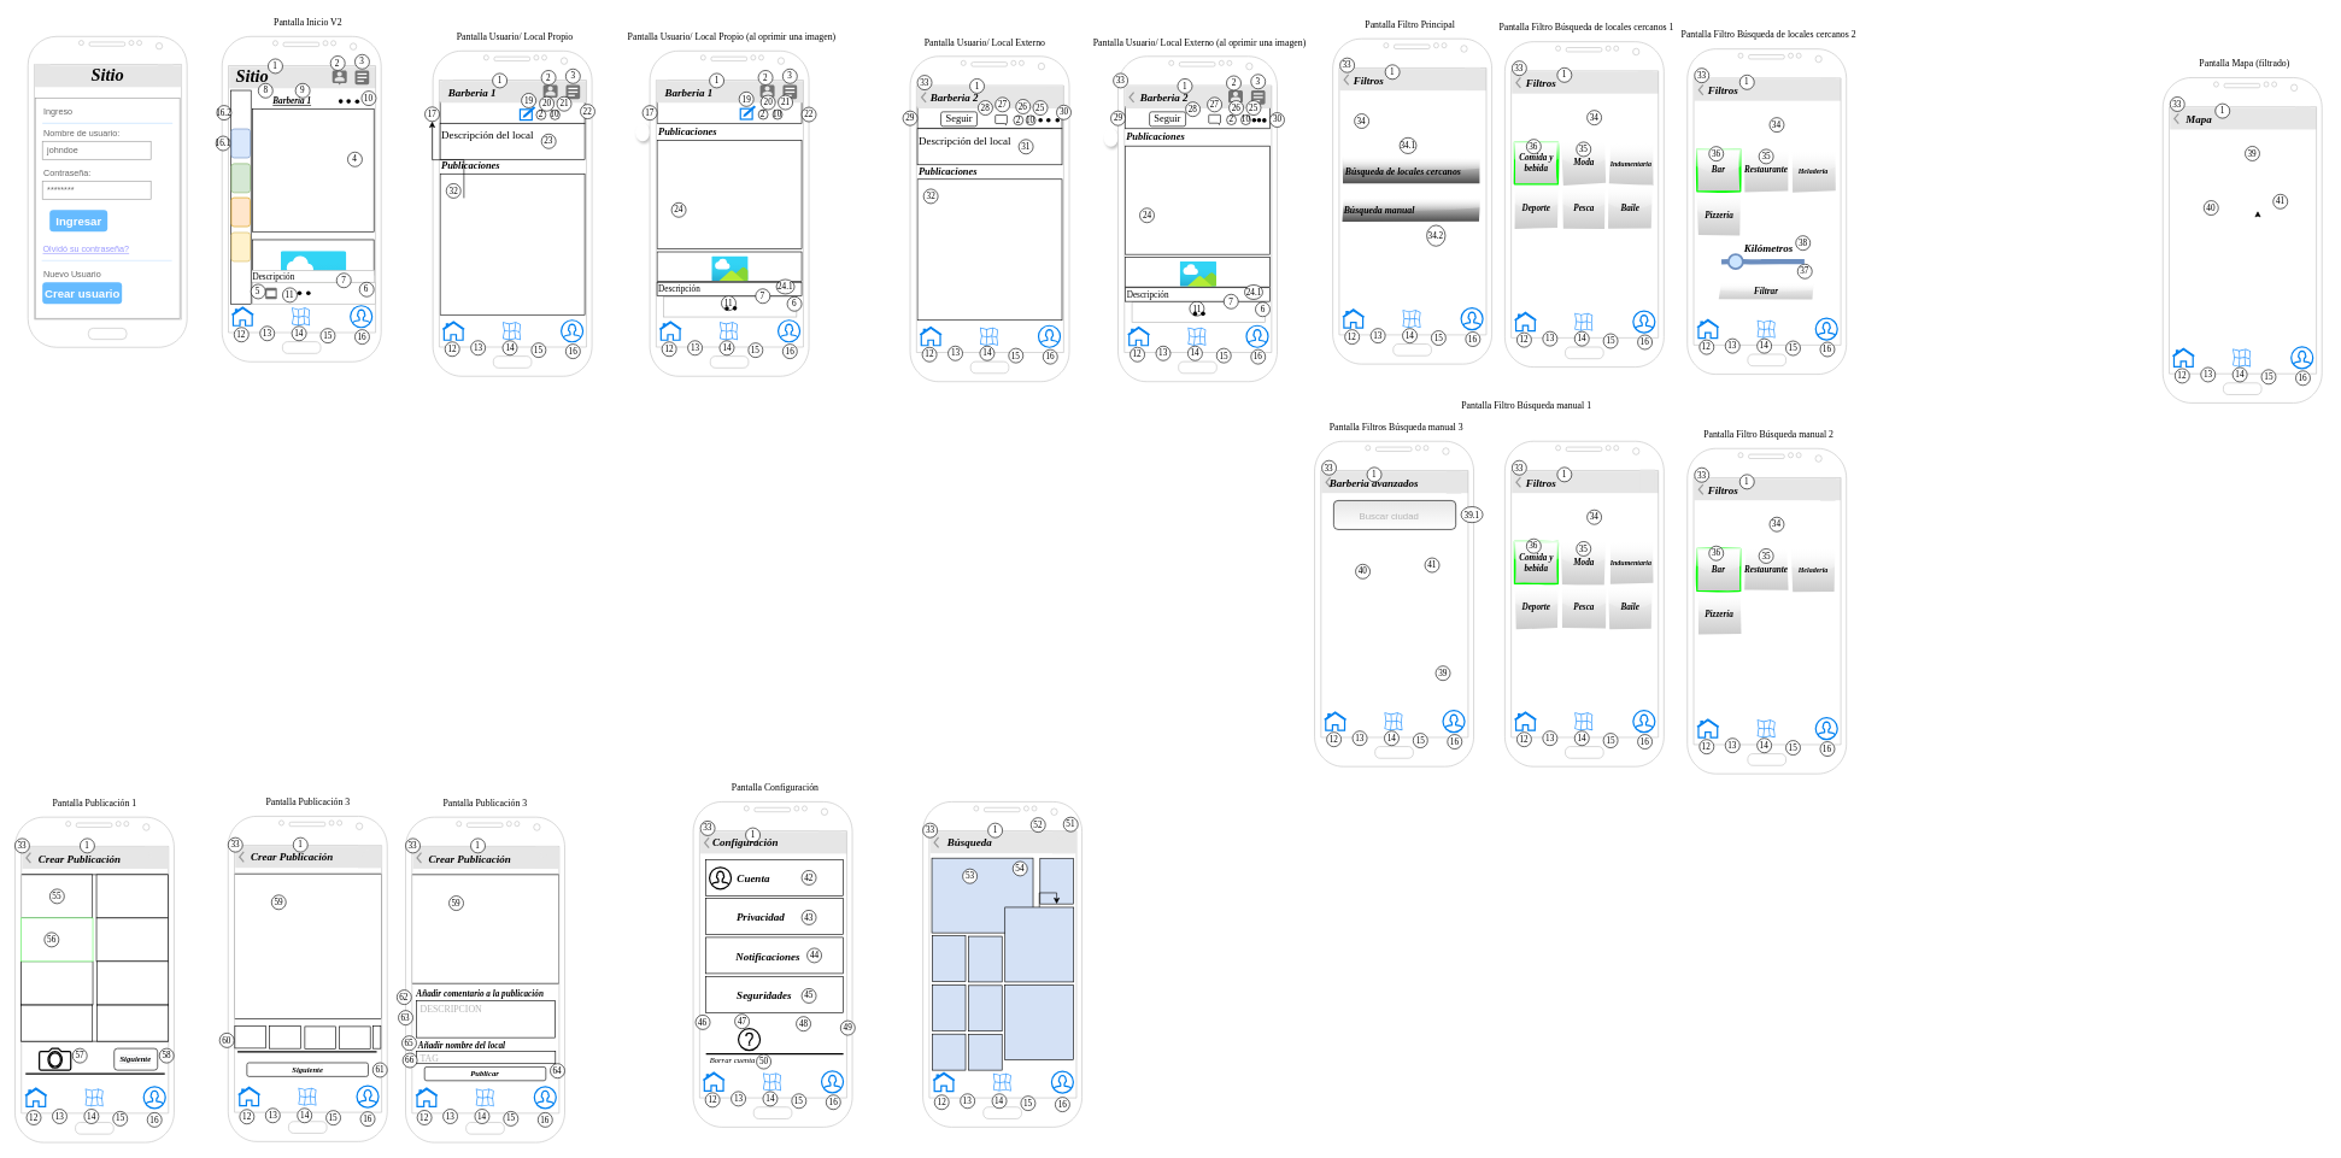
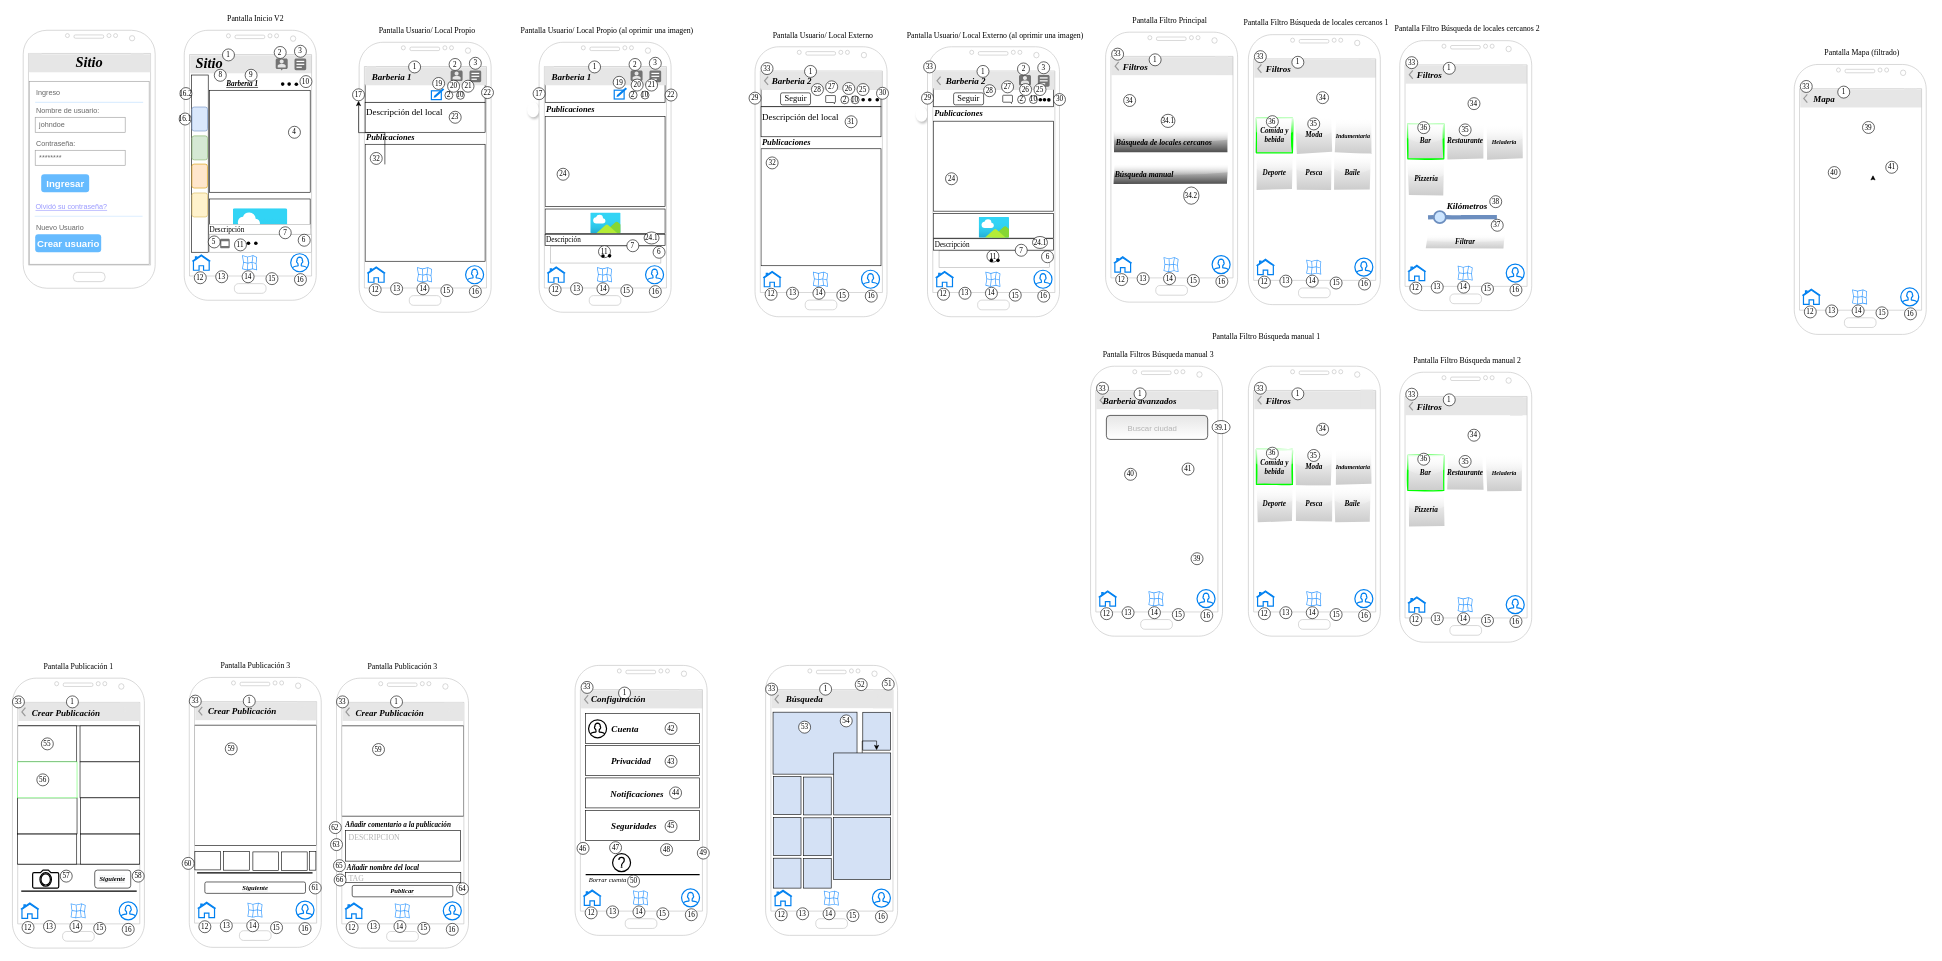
- <mxCell id="193" value="Pantalla Usuario/ Local Externo" style="text;html=1;align=center;verticalAlign=middle;resizable=0;points=[];autosize=1;strokeColor=none;fillColor=none;fontSize=13;fontFamily=Times New Roman;fontColor=#000000;" parent="1" vertex="1"><mxGeometry x="1270.5" y="47.5" width="180" height="20" as="geometry" /></mxCell>
+ <mxCell id="193" value="Pantalla Usuario/ Local Externo" style="text;html=1;align=center;verticalAlign=middle;resizable=0;points=[];autosize=1;strokeColor=none;fillColor=none;fontSize=13;fontFamily=Times New Roman;fontColor=#000000;" parent="1" vertex="1"><mxGeometry x="1280.5" y="47.5" width="180" height="20" as="geometry" /></mxCell>
- <mxCell id="579" value="Pantalla Configuración" style="text;html=1;align=center;verticalAlign=middle;resizable=0;points=[];autosize=1;strokeColor=none;fillColor=none;fontSize=13;fontFamily=Times New Roman;fontColor=#000000;" parent="1" vertex="1"><mxGeometry x="1000.5" y="1078.76" width="140" height="20" as="geometry" /></mxCell>
